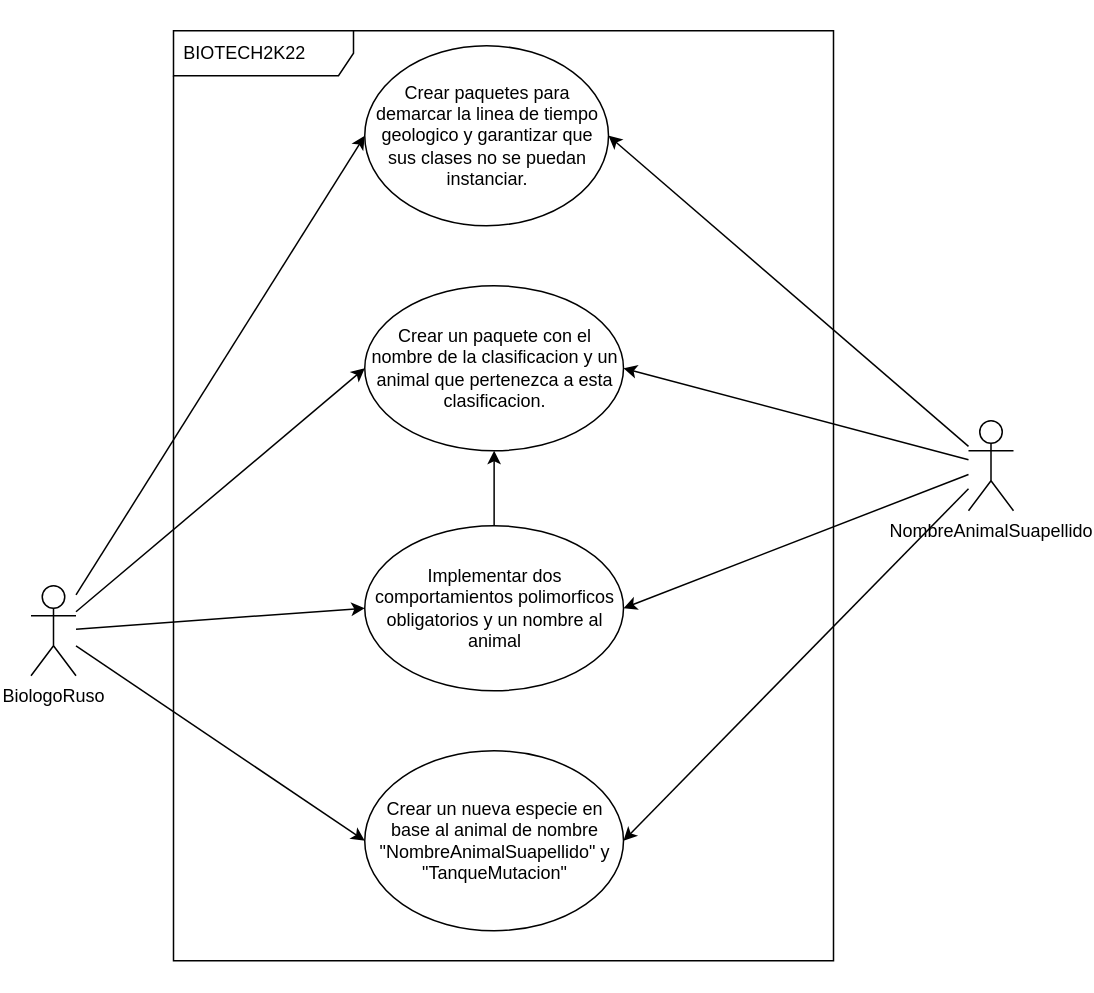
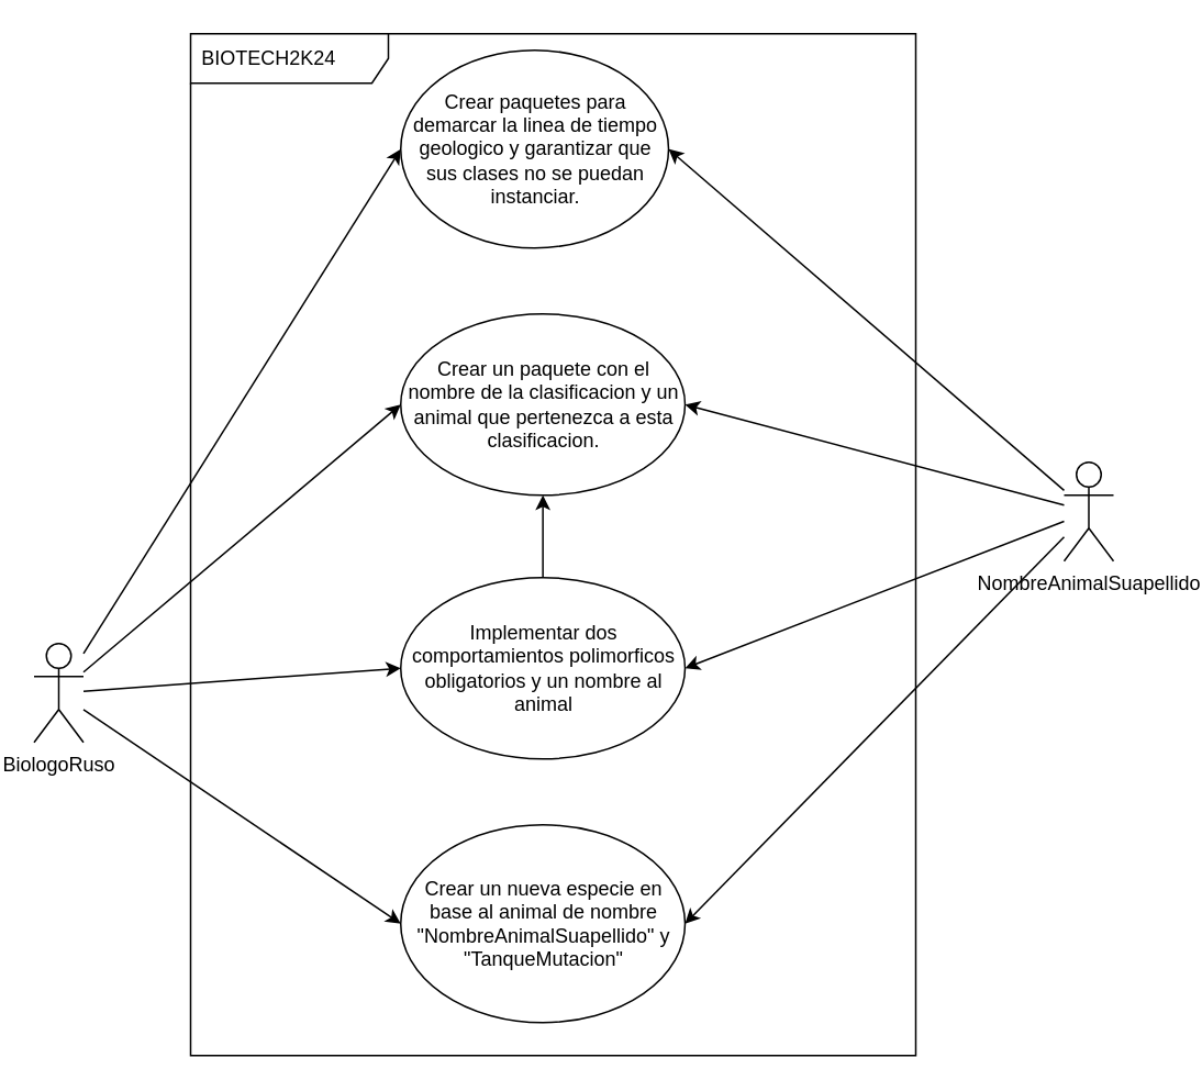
- <mxCell id="17" value="BIOTECH2K22" style="shape=umlFrame;whiteSpace=wrap;html=1;width=120;height=30;boundedLbl=1;verticalAlign=middle;align=left;spacingLeft=5;" vertex="1" parent="1"><mxGeometry x="115" y="20" width="440" height="620" as="geometry" /></mxCell>
+ <mxCell id="17" value="BIOTECH2K24" style="shape=umlFrame;whiteSpace=wrap;html=1;width=120;height=30;boundedLbl=1;verticalAlign=middle;align=left;spacingLeft=5;" vertex="1" parent="1"><mxGeometry x="115" y="20" width="440" height="620" as="geometry" /></mxCell>
